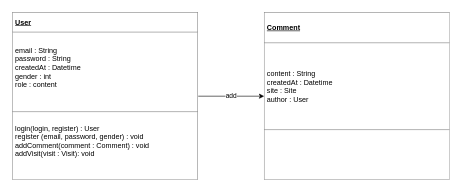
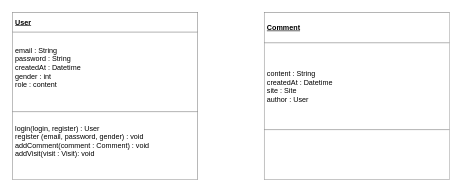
- <mxCell id="2" value="add" style="edgeStyle=orthogonalEdgeStyle;rounded=0;orthogonalLoop=1;jettySize=auto;html=1;" edge="1" parent="1" source="3" target="4"><mxGeometry relative="1" as="geometry" /></mxCell>
